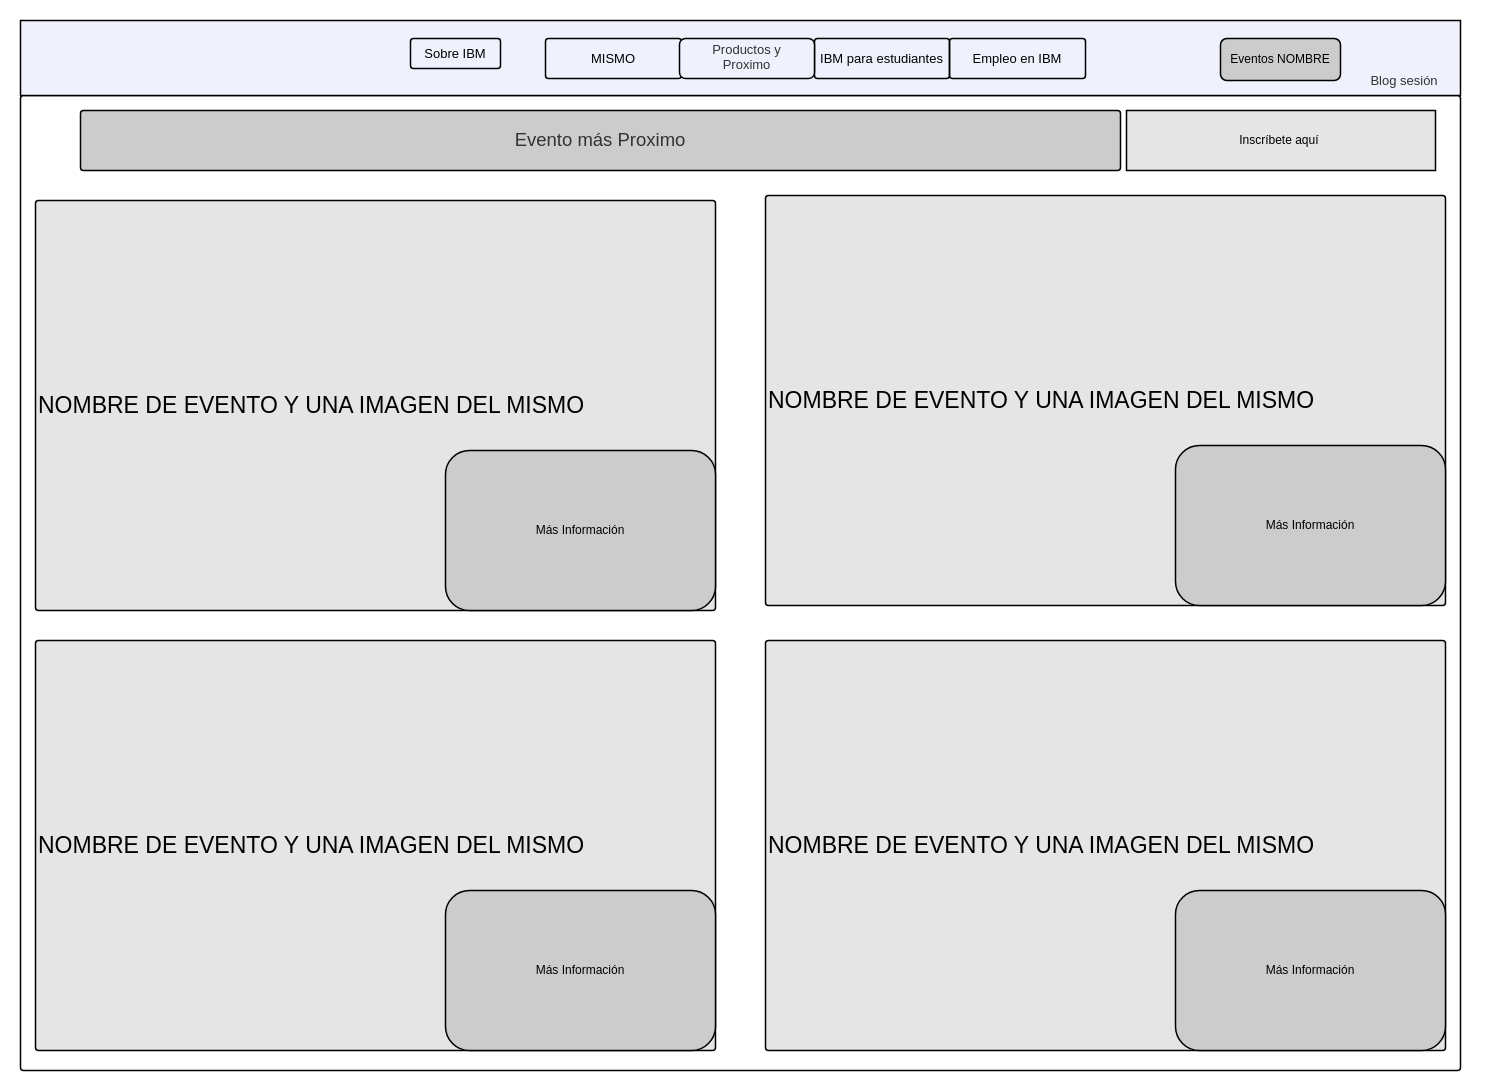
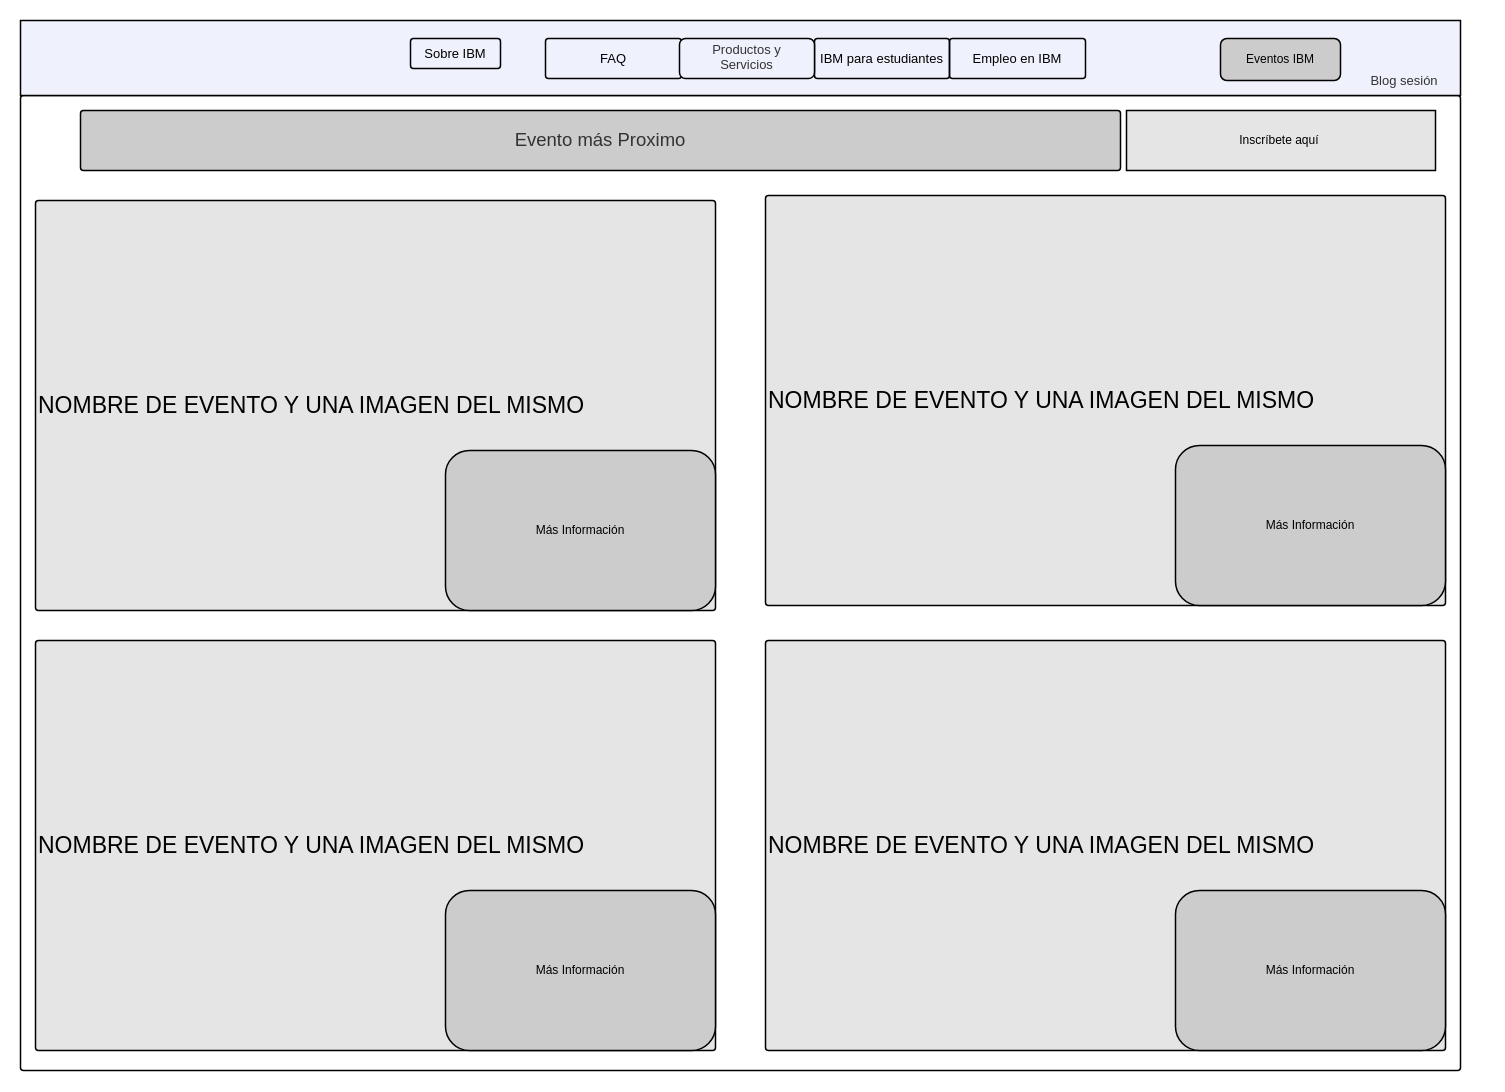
- <mxCell id="9" value="MISMO" style="html=1;overflow=block;blockSpacing=1;whiteSpace=wrap;;whiteSpace=wrap;fontSize=13;fontColor=#000000;align=center;spacing=3.8;strokeOpacity=100;fillOpacity=0;rounded=1;absoluteArcSize=1;arcSize=6;fillColor=#000000;strokeWidth=1.5;" vertex="1" parent="1"><mxGeometry x="545" y="38" width="136" height="40" as="geometry" /></mxCell>
+ <mxCell id="9" value="FAQ" style="html=1;overflow=block;blockSpacing=1;whiteSpace=wrap;;whiteSpace=wrap;fontSize=13;fontColor=#000000;align=center;spacing=3.8;strokeOpacity=100;fillOpacity=0;rounded=1;absoluteArcSize=1;arcSize=6;fillColor=#000000;strokeWidth=1.5;" vertex="1" parent="1"><mxGeometry x="545" y="38" width="136" height="40" as="geometry" /></mxCell>
- <mxCell id="10" value="&lt;div style=&quot;display: flex; justify-content: center; text-align: center; align-items: baseline; font-size: 0; line-height: 1.25;margin-top: -2px;&quot;&gt;&lt;span&gt;&lt;span style=&quot;font-size:13px;color:#333333;&quot;&gt;Productos y &#10;&lt;/span&gt;&lt;/span&gt;&lt;/div&gt;&lt;div style=&quot;display: flex; justify-content: center; text-align: center; align-items: baseline; font-size: 0; line-height: 1.25;margin-top: -2px;&quot;&gt;&lt;span&gt;&lt;span style=&quot;font-size:13px;color:#333333;&quot;&gt;Proximo&lt;/span&gt;&lt;/span&gt;&lt;/div&gt;" style="html=1;overflow=block;blockSpacing=1;whiteSpace=wrap;;whiteSpace=wrap;fontSize=13;spacing=3.8;strokeOpacity=100;fillOpacity=100;rounded=1;absoluteArcSize=1;arcSize=12;fillColor=#eff1fc;strokeWidth=1.5;" vertex="1" parent="1"><mxGeometry x="679" y="38" width="135" height="40" as="geometry" /></mxCell>
+ <mxCell id="10" value="&lt;div style=&quot;display: flex; justify-content: center; text-align: center; align-items: baseline; font-size: 0; line-height: 1.25;margin-top: -2px;&quot;&gt;&lt;span&gt;&lt;span style=&quot;font-size:13px;color:#333333;&quot;&gt;Productos y &#10;&lt;/span&gt;&lt;/span&gt;&lt;/div&gt;&lt;div style=&quot;display: flex; justify-content: center; text-align: center; align-items: baseline; font-size: 0; line-height: 1.25;margin-top: -2px;&quot;&gt;&lt;span&gt;&lt;span style=&quot;font-size:13px;color:#333333;&quot;&gt;Servicios&lt;/span&gt;&lt;/span&gt;&lt;/div&gt;" style="html=1;overflow=block;blockSpacing=1;whiteSpace=wrap;;whiteSpace=wrap;fontSize=13;spacing=3.8;strokeOpacity=100;fillOpacity=100;rounded=1;absoluteArcSize=1;arcSize=12;fillColor=#eff1fc;strokeWidth=1.5;" vertex="1" parent="1"><mxGeometry x="679" y="38" width="135" height="40" as="geometry" /></mxCell>
- <mxCell id="14" value="Eventos NOMBRE" style="rounded=1;whiteSpace=wrap;html=1;labelBackgroundColor=#CCCCCC;strokeColor=#000000;fillColor=#CCCCCC;gradientColor=none;strokeWidth=1.5;" vertex="1" parent="1"><mxGeometry x="1220" y="38" width="120" height="42" as="geometry" /></mxCell>
+ <mxCell id="14" value="Eventos IBM" style="rounded=1;whiteSpace=wrap;html=1;labelBackgroundColor=#CCCCCC;strokeColor=#000000;fillColor=#CCCCCC;gradientColor=none;strokeWidth=1.5;" vertex="1" parent="1"><mxGeometry x="1220" y="38" width="120" height="42" as="geometry" /></mxCell>
